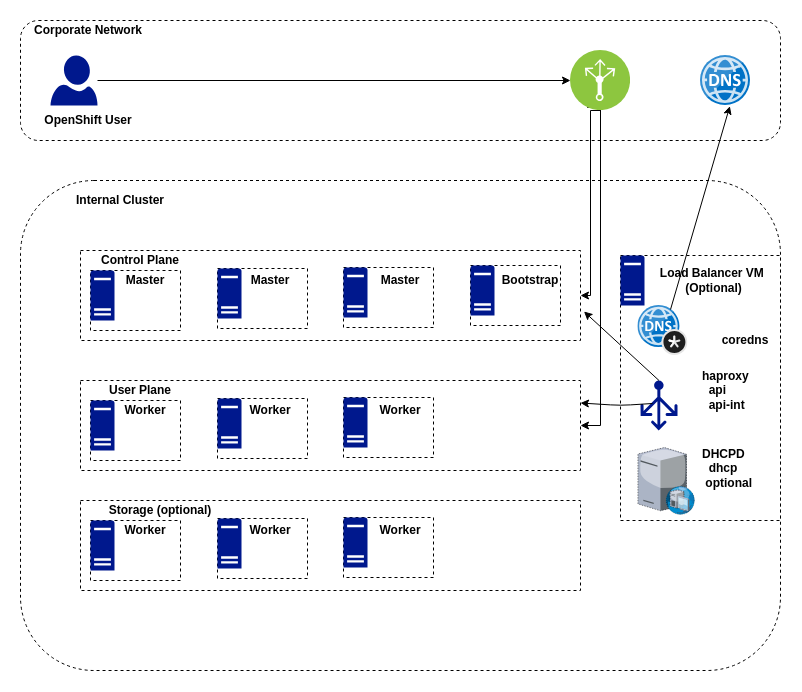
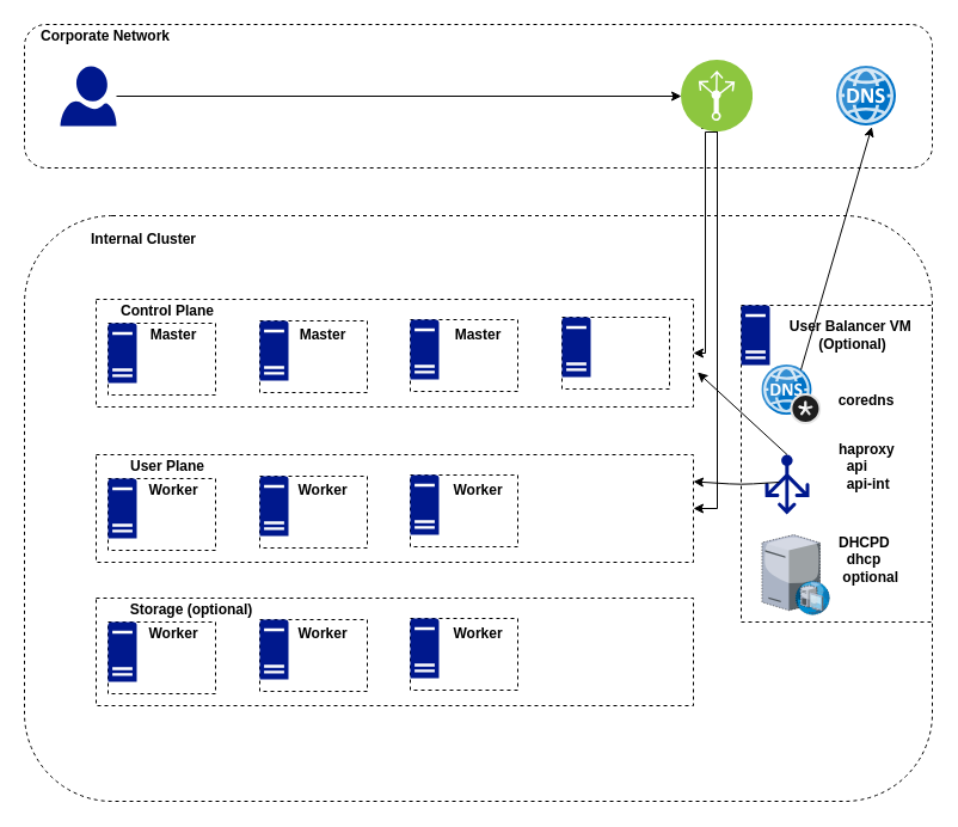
- <mxCell id="14" value="OpenShift User" style="text;html=1;strokeColor=none;fillColor=none;align=center;verticalAlign=middle;whiteSpace=wrap;rounded=0;dashed=1;fontStyle=1" vertex="1" parent="1"><mxGeometry x="38" y="110" width="100" height="20" as="geometry" /></mxCell>
- <mxCell id="26" value="&lt;b&gt;Bootstrap&lt;/b&gt;" style="text;html=1;strokeColor=none;fillColor=none;align=center;verticalAlign=middle;whiteSpace=wrap;rounded=0;dashed=1;" vertex="1" parent="1"><mxGeometry x="510" y="270" width="40" height="20" as="geometry" /></mxCell>
- <mxCell id="51" value="&lt;b&gt;Load Balancer VM&amp;nbsp;&lt;br&gt;(Optional)&lt;br&gt;&lt;/b&gt;" style="text;html=1;strokeColor=none;fillColor=none;align=center;verticalAlign=middle;whiteSpace=wrap;rounded=0;dashed=1;" vertex="1" parent="1"><mxGeometry x="657" y="270" width="113" height="20" as="geometry" /></mxCell>
+ <mxCell id="51" value="&lt;b&gt;User Balancer VM&amp;nbsp;&lt;br&gt;(Optional)&lt;br&gt;&lt;/b&gt;" style="text;html=1;strokeColor=none;fillColor=none;align=center;verticalAlign=middle;whiteSpace=wrap;rounded=0;dashed=1;" vertex="1" parent="1"><mxGeometry x="657" y="270" width="113" height="20" as="geometry" /></mxCell>
- <mxCell id="55" value="&lt;b&gt;coredns&lt;/b&gt;" style="text;html=1;strokeColor=none;fillColor=none;align=center;verticalAlign=middle;whiteSpace=wrap;rounded=0;dashed=1;" vertex="1" parent="1"><mxGeometry x="725" y="330" width="40" height="20" as="geometry" /></mxCell>
+ <mxCell id="55" value="&lt;b&gt;coredns&lt;/b&gt;" style="text;html=1;strokeColor=none;fillColor=none;align=center;verticalAlign=middle;whiteSpace=wrap;rounded=0;dashed=1;" vertex="1" parent="1"><mxGeometry x="705" y="325" width="40" height="20" as="geometry" /></mxCell>
